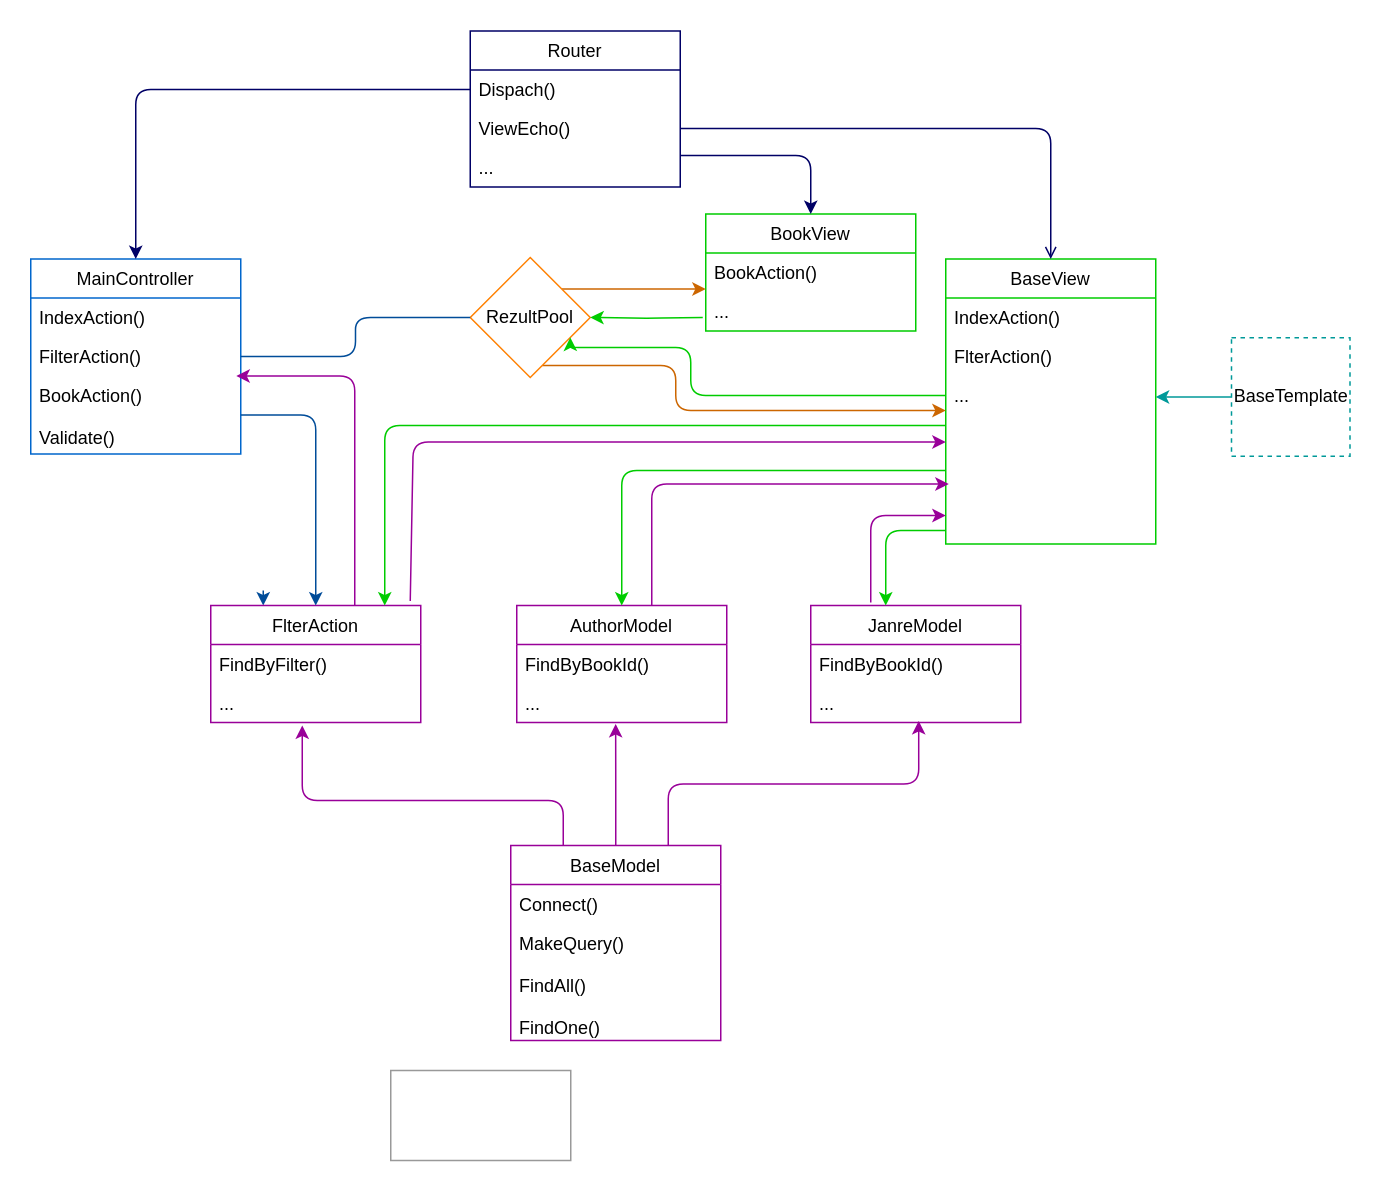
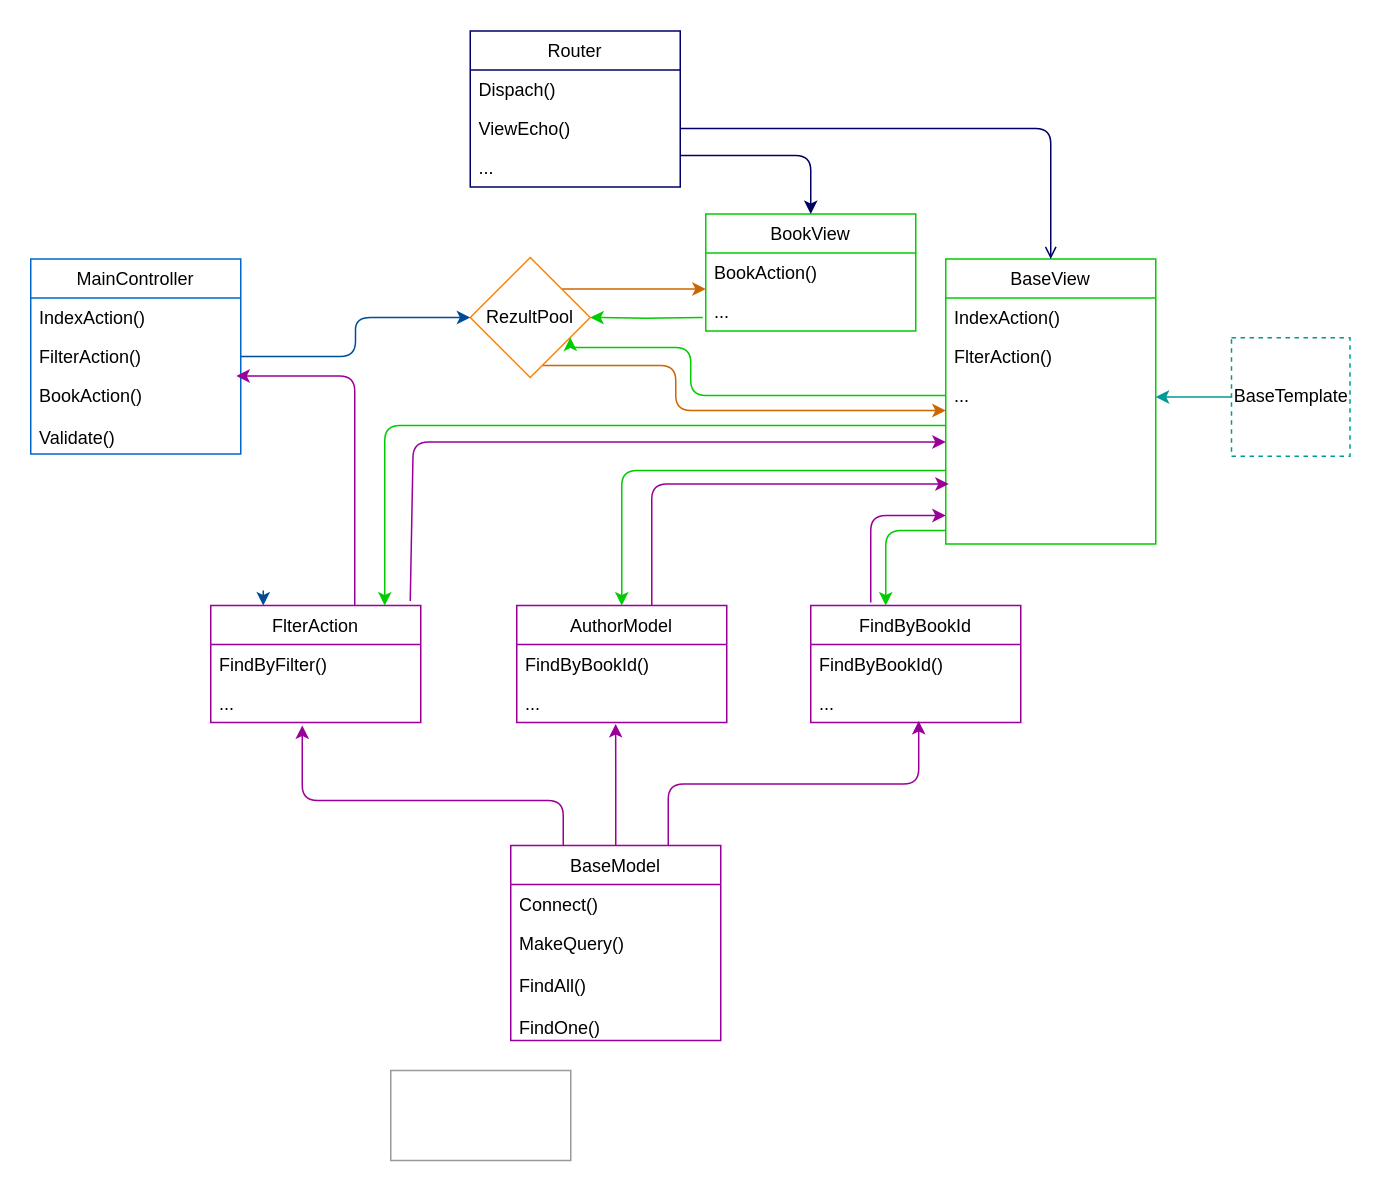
- <mxCell id="36" style="edgeStyle=orthogonalEdgeStyle;rounded=1;orthogonalLoop=1;jettySize=auto;html=1;entryX=0.5;entryY=0;entryDx=0;entryDy=0;exitX=0;exitY=0.5;exitDx=0;exitDy=0;strokeColor=#000066;" edge="1" parent="1" source="3" target="9"><mxGeometry relative="1" as="geometry" /></mxCell>
- <mxCell id="43" style="edgeStyle=orthogonalEdgeStyle;rounded=1;orthogonalLoop=1;jettySize=auto;html=1;entryX=0;entryY=0.5;entryDx=0;entryDy=0;strokeColor=#004C99;endArrow=none;" edge="1" parent="1" source="11" target="42"><mxGeometry relative="1" as="geometry" /></mxCell>
+ <mxCell id="43" style="edgeStyle=orthogonalEdgeStyle;rounded=1;orthogonalLoop=1;jettySize=auto;html=1;entryX=0;entryY=0.5;entryDx=0;entryDy=0;strokeColor=#004C99;" edge="1" parent="1" source="11" target="42"><mxGeometry relative="1" as="geometry" /></mxCell>
- <mxCell id="33" value="" style="endArrow=classic;html=1;entryX=0.5;entryY=0;entryDx=0;entryDy=0;exitX=1;exitY=0.5;exitDx=0;exitDy=0;strokeColor=#004C99;" edge="1" parent="1" source="12" target="18"><mxGeometry width="50" height="50" relative="1" as="geometry"><mxPoint x="150" y="276" as="sourcePoint" /><mxPoint x="30" y="713" as="targetPoint" /><Array as="points"><mxPoint x="210" y="276" /></Array></mxGeometry></mxCell>
- <mxCell id="24" value="JanreModel" style="swimlane;fontStyle=0;childLayout=stackLayout;horizontal=1;startSize=26;fillColor=none;horizontalStack=0;resizeParent=1;resizeParentMax=0;resizeLast=0;collapsible=1;marginBottom=0;strokeColor=#990099;" vertex="1" parent="1"><mxGeometry x="540" y="403" width="140" height="78" as="geometry" /></mxCell>
+ <mxCell id="24" value="FindByBookId" style="swimlane;fontStyle=0;childLayout=stackLayout;horizontal=1;startSize=26;fillColor=none;horizontalStack=0;resizeParent=1;resizeParentMax=0;resizeLast=0;collapsible=1;marginBottom=0;strokeColor=#990099;" vertex="1" parent="1"><mxGeometry x="540" y="403" width="140" height="78" as="geometry" /></mxCell>
